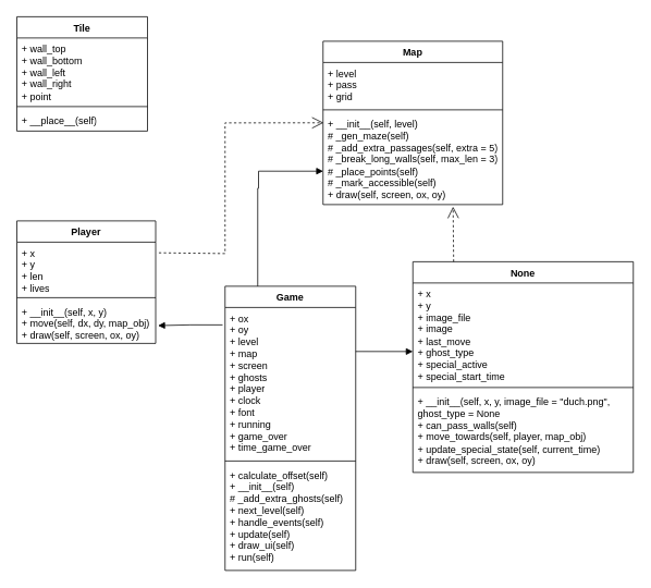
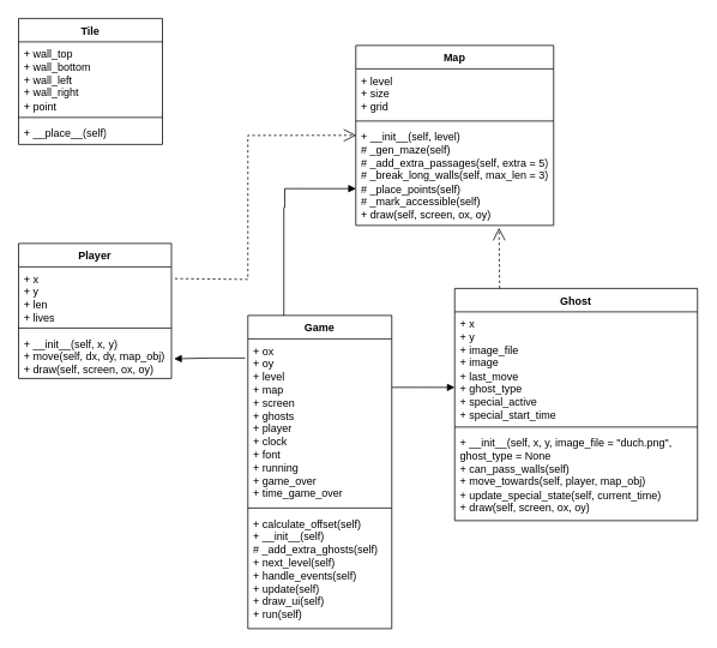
- <mxCell id="11" value="+ level&lt;div&gt;+ pass&amp;nbsp;&lt;/div&gt;&lt;div&gt;+ grid&lt;/div&gt;" style="text;strokeColor=none;fillColor=none;align=left;verticalAlign=top;spacingLeft=4;spacingRight=4;overflow=hidden;rotatable=0;points=[[0,0.5],[1,0.5]];portConstraint=eastwest;whiteSpace=wrap;html=1;" parent="10" vertex="1"><mxGeometry y="26" width="220" height="54" as="geometry" /></mxCell>
+ <mxCell id="11" value="+ level&lt;div&gt;+ size&amp;nbsp;&lt;/div&gt;&lt;div&gt;+ grid&lt;/div&gt;" style="text;strokeColor=none;fillColor=none;align=left;verticalAlign=top;spacingLeft=4;spacingRight=4;overflow=hidden;rotatable=0;points=[[0,0.5],[1,0.5]];portConstraint=eastwest;whiteSpace=wrap;html=1;" parent="10" vertex="1"><mxGeometry y="26" width="220" height="54" as="geometry" /></mxCell>
- <mxCell id="6" value="None" style="swimlane;fontStyle=1;align=center;verticalAlign=top;childLayout=stackLayout;horizontal=1;startSize=26;horizontalStack=0;resizeParent=1;resizeParentMax=0;resizeLast=0;collapsible=1;marginBottom=0;whiteSpace=wrap;html=1;" parent="1" vertex="1"><mxGeometry x="505" y="320" width="270" height="258" as="geometry"><mxRectangle x="660" y="290" width="70" height="30" as="alternateBounds" /></mxGeometry></mxCell>
+ <mxCell id="6" value="Ghost" style="swimlane;fontStyle=1;align=center;verticalAlign=top;childLayout=stackLayout;horizontal=1;startSize=26;horizontalStack=0;resizeParent=1;resizeParentMax=0;resizeLast=0;collapsible=1;marginBottom=0;whiteSpace=wrap;html=1;" parent="1" vertex="1"><mxGeometry x="505" y="320" width="270" height="258" as="geometry"><mxRectangle x="660" y="290" width="70" height="30" as="alternateBounds" /></mxGeometry></mxCell>
